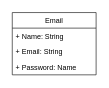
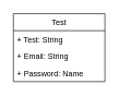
- <mxCell id="2" value="Email" style="swimlane;fontStyle=0;childLayout=stackLayout;horizontal=1;startSize=26;fillColor=none;horizontalStack=0;resizeParent=1;resizeParentMax=0;resizeLast=0;collapsible=1;marginBottom=0;" vertex="1" parent="1"><mxGeometry x="20" y="20" width="140" height="104" as="geometry" /></mxCell>
+ <mxCell id="2" value="Test" style="swimlane;fontStyle=0;childLayout=stackLayout;horizontal=1;startSize=26;fillColor=none;horizontalStack=0;resizeParent=1;resizeParentMax=0;resizeLast=0;collapsible=1;marginBottom=0;" vertex="1" parent="1"><mxGeometry x="20" y="20" width="140" height="104" as="geometry" /></mxCell>
- <mxCell id="3" value="+ Name: String" style="text;strokeColor=none;fillColor=none;align=left;verticalAlign=top;spacingLeft=4;spacingRight=4;overflow=hidden;rotatable=0;points=[[0,0.5],[1,0.5]];portConstraint=eastwest;" vertex="1" parent="2"><mxGeometry y="26" width="140" height="26" as="geometry" /></mxCell>
+ <mxCell id="3" value="+ Test: String" style="text;strokeColor=none;fillColor=none;align=left;verticalAlign=top;spacingLeft=4;spacingRight=4;overflow=hidden;rotatable=0;points=[[0,0.5],[1,0.5]];portConstraint=eastwest;" vertex="1" parent="2"><mxGeometry y="26" width="140" height="26" as="geometry" /></mxCell>
